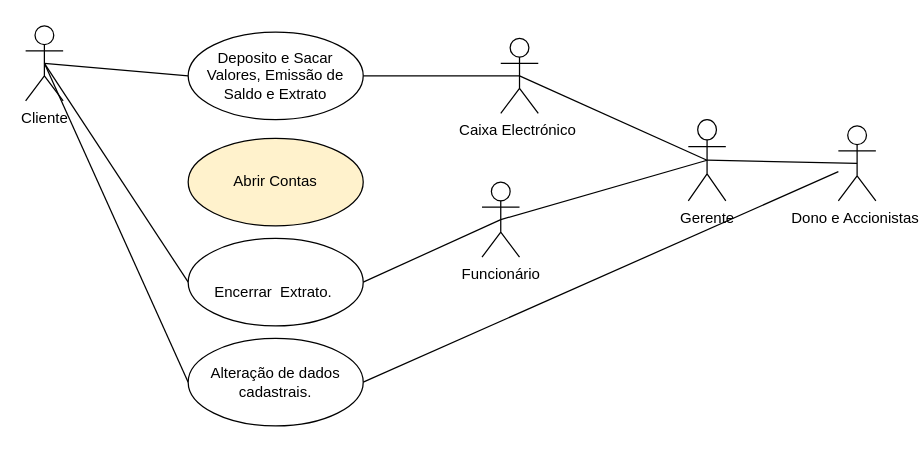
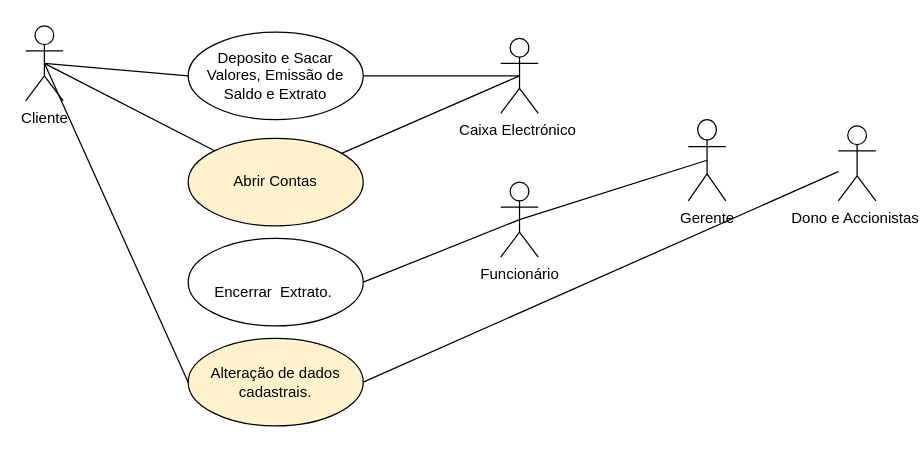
- <mxCell id="6" style="rounded=0;orthogonalLoop=1;jettySize=auto;html=1;exitX=0.5;exitY=0.5;exitDx=0;exitDy=0;entryX=0.5;entryY=0.5;entryDx=0;entryDy=0;entryPerimeter=0;endArrow=none;endFill=0;exitPerimeter=0;" edge="1" parent="1" source="17" target="9"><mxGeometry relative="1" as="geometry"><mxPoint x="490" y="60" as="sourcePoint" /></mxGeometry></mxCell>
+ <mxCell id="6" style="rounded=0;orthogonalLoop=1;jettySize=auto;html=1;exitX=0.5;exitY=0.5;exitDx=0;exitDy=0;endArrow=none;endFill=0;exitPerimeter=0;" edge="1" parent="1" source="17" target="19"><mxGeometry relative="1" as="geometry"><mxPoint x="490" y="60" as="sourcePoint" /></mxGeometry></mxCell>
- <mxCell id="8" style="rounded=0;orthogonalLoop=1;jettySize=auto;html=1;exitX=0.5;exitY=0.5;exitDx=0;exitDy=0;exitPerimeter=0;entryX=0.5;entryY=0.5;entryDx=0;entryDy=0;entryPerimeter=0;endArrow=none;endFill=0;" edge="1" parent="1" source="9" target="18"><mxGeometry relative="1" as="geometry" /></mxCell>
- <mxCell id="3" style="rounded=0;orthogonalLoop=1;jettySize=auto;html=1;exitX=0.5;exitY=0.5;exitDx=0;exitDy=0;exitPerimeter=0;entryX=0;entryY=0.5;entryDx=0;entryDy=0;endArrow=none;endFill=0;" edge="1" parent="1" source="5" target="14"><mxGeometry relative="1" as="geometry" /></mxCell>
+ <mxCell id="3" style="rounded=0;orthogonalLoop=1;jettySize=auto;html=1;exitX=0.5;exitY=0.5;exitDx=0;exitDy=0;exitPerimeter=0;endArrow=none;endFill=0;" edge="1" parent="1" source="5" target="19"><mxGeometry relative="1" as="geometry" /></mxCell>
- <mxCell id="11" value="Funcionário" style="shape=umlActor;html=1;verticalLabelPosition=bottom;verticalAlign=top;align=center;" vertex="1" parent="1"><mxGeometry x="385" y="145" width="30" height="60" as="geometry" /></mxCell>
+ <mxCell id="11" value="Funcionário" style="shape=umlActor;html=1;verticalLabelPosition=bottom;verticalAlign=top;align=center;" vertex="1" parent="1"><mxGeometry x="400" y="145" width="30" height="60" as="geometry" /></mxCell>
- <mxCell id="16" value="Alteração de dados cadastrais." style="ellipse;whiteSpace=wrap;html=1;" vertex="1" parent="1"><mxGeometry x="150" y="270" width="140" height="70" as="geometry" /></mxCell>
+ <mxCell id="16" value="Alteração de dados cadastrais." style="ellipse;whiteSpace=wrap;html=1;fillColor=#fff2cc;" vertex="1" parent="1"><mxGeometry x="150" y="270" width="140" height="70" as="geometry" /></mxCell>
